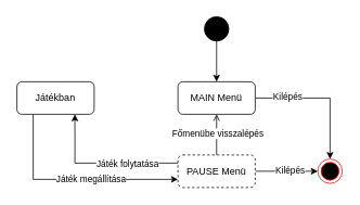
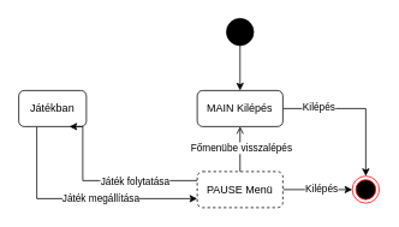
- <mxCell id="7" value="Játékban" style="rounded=1;whiteSpace=wrap;html=1;" parent="1" vertex="1"><mxGeometry x="20" y="100" width="95" height="40" as="geometry" /></mxCell>
+ <mxCell id="7" value="Játékban" style="rounded=1;whiteSpace=wrap;html=1;" parent="1" vertex="1"><mxGeometry x="20" y="100" width="75" height="40" as="geometry" /></mxCell>
- <mxCell id="4" value="MAIN Menü" style="rounded=1;whiteSpace=wrap;html=1;" parent="1" vertex="1"><mxGeometry x="218" y="100" width="95" height="40" as="geometry" /></mxCell>
+ <mxCell id="4" value="MAIN Kilépés" style="rounded=1;whiteSpace=wrap;html=1;" parent="1" vertex="1"><mxGeometry x="218" y="100" width="95" height="40" as="geometry" /></mxCell>
